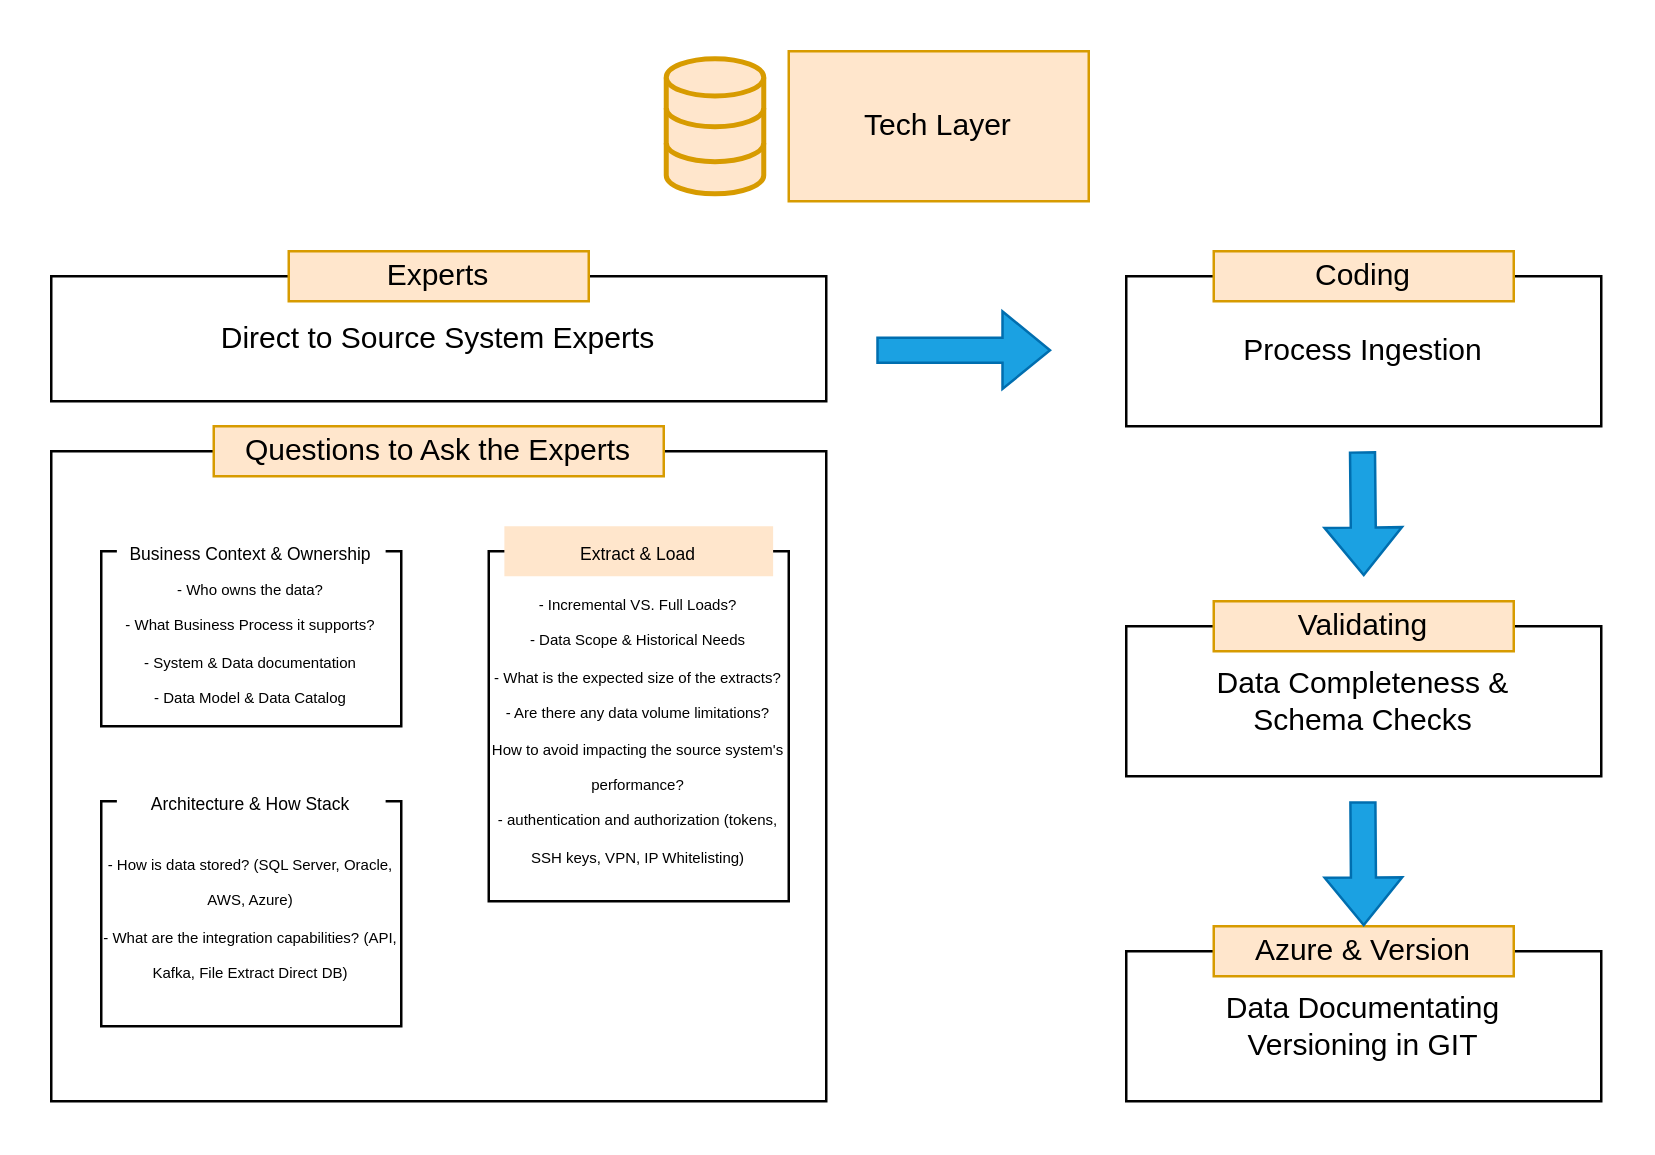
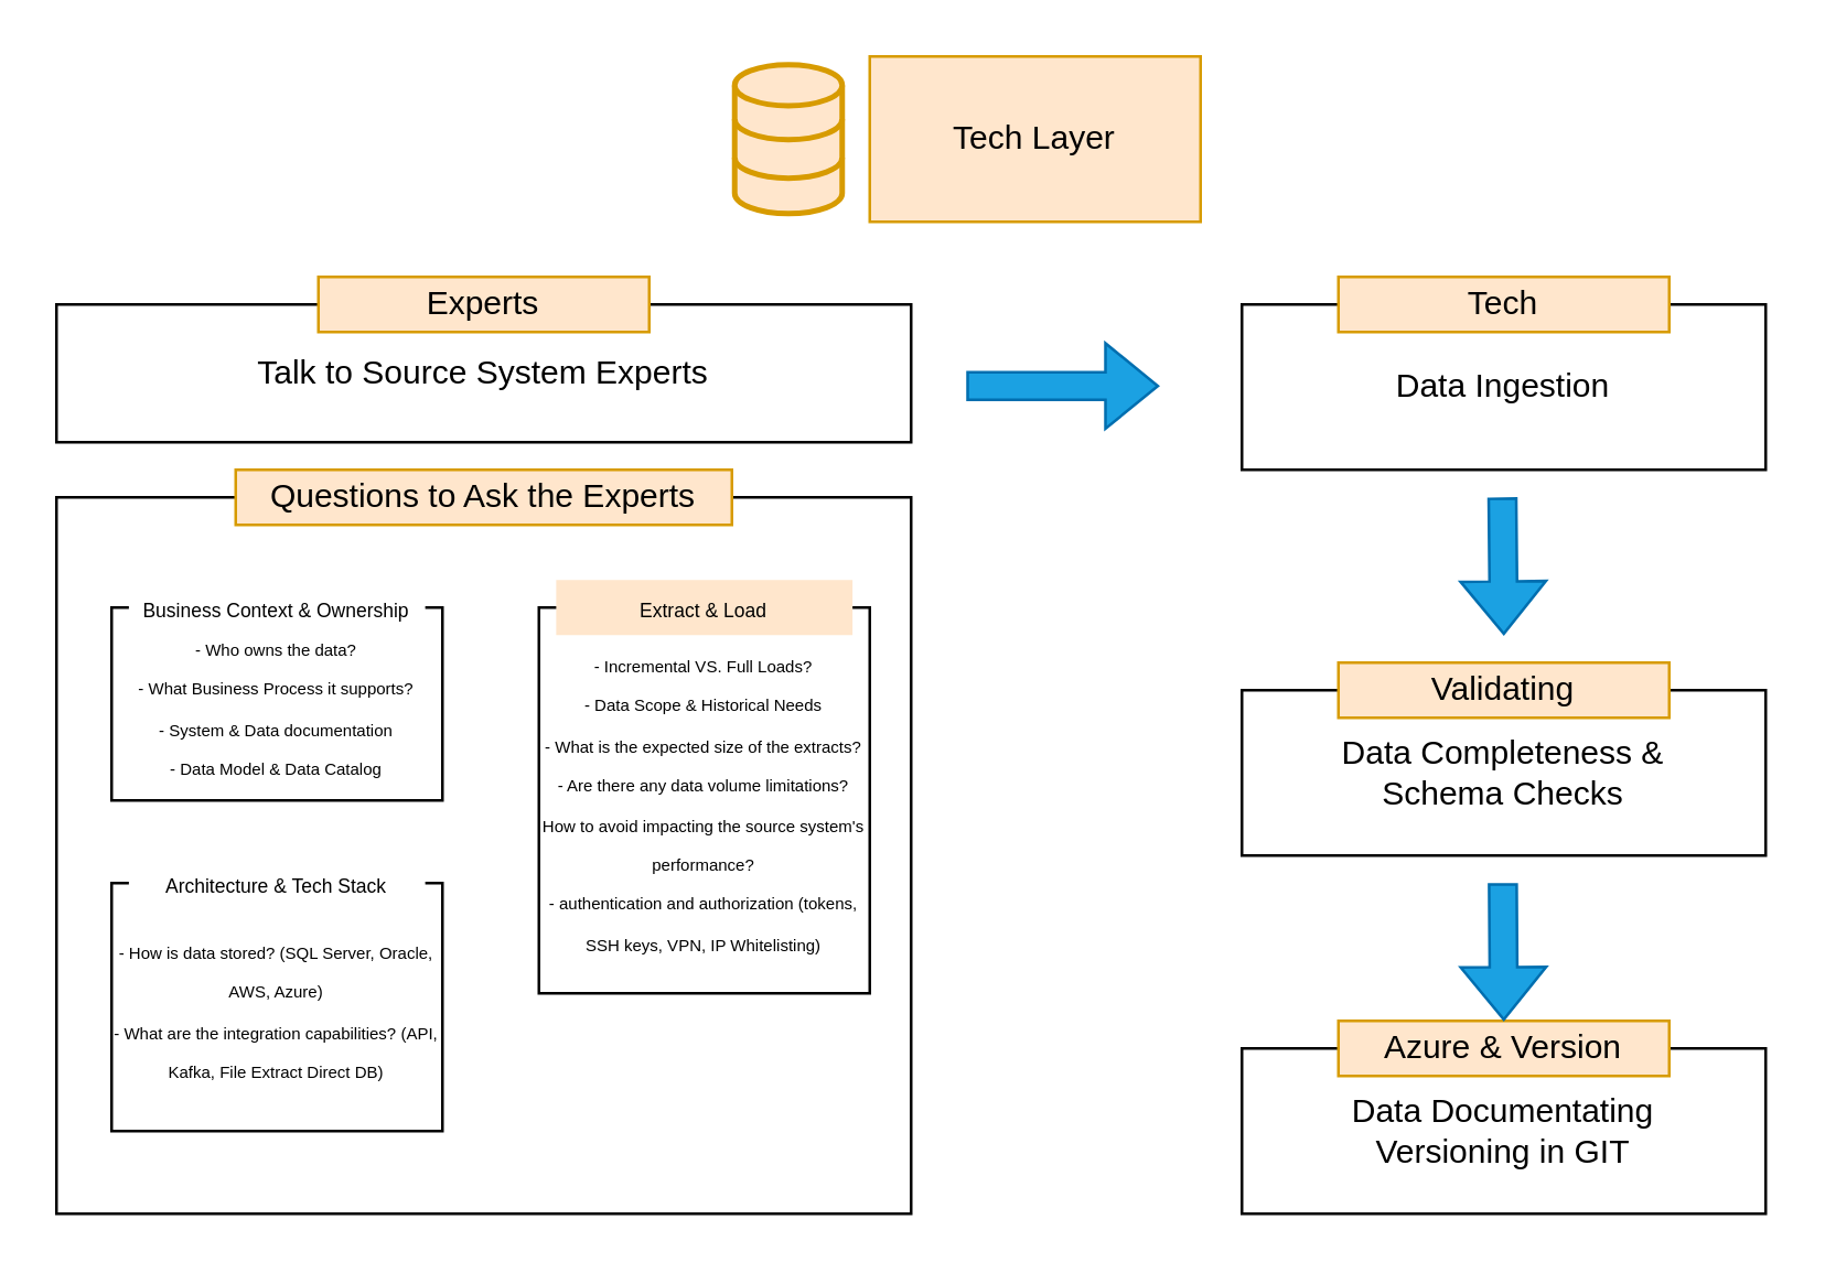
- <mxCell id="6" value="Coding" style="rounded=0;whiteSpace=wrap;html=1;strokeColor=#d79b00;fillColor=#ffe6cc;" vertex="1" parent="1"><mxGeometry x="485" y="100" width="120" height="20" as="geometry" /></mxCell>
+ <mxCell id="6" value="Tech" style="rounded=0;whiteSpace=wrap;html=1;strokeColor=#d79b00;fillColor=#ffe6cc;" vertex="1" parent="1"><mxGeometry x="485" y="100" width="120" height="20" as="geometry" /></mxCell>
- <mxCell id="3" value="Direct to Source System Experts" style="rounded=0;whiteSpace=wrap;html=1;" vertex="1" parent="1"><mxGeometry x="20" y="110" width="310" height="50" as="geometry" /></mxCell>
+ <mxCell id="3" value="Talk to Source System Experts" style="rounded=0;whiteSpace=wrap;html=1;" vertex="1" parent="1"><mxGeometry x="20" y="110" width="310" height="50" as="geometry" /></mxCell>
- <mxCell id="5" value="Process Ingestion" style="rounded=0;whiteSpace=wrap;html=1;" vertex="1" parent="1"><mxGeometry x="450" y="110" width="190" height="60" as="geometry" /></mxCell>
+ <mxCell id="5" value="Data Ingestion" style="rounded=0;whiteSpace=wrap;html=1;" vertex="1" parent="1"><mxGeometry x="450" y="110" width="190" height="60" as="geometry" /></mxCell>
- <mxCell id="21" value="&lt;font style=&quot;font-size: 7px;&quot;&gt;Architecture &amp;amp; How Stack&lt;/font&gt;" style="rounded=0;whiteSpace=wrap;html=1;strokeColor=none;" vertex="1" parent="1"><mxGeometry x="46.25" y="310" width="107.5" height="20" as="geometry" /></mxCell>
+ <mxCell id="21" value="&lt;font style=&quot;font-size: 7px;&quot;&gt;Architecture &amp;amp; Tech Stack&lt;/font&gt;" style="rounded=0;whiteSpace=wrap;html=1;strokeColor=none;" vertex="1" parent="1"><mxGeometry x="46.25" y="310" width="107.5" height="20" as="geometry" /></mxCell>
